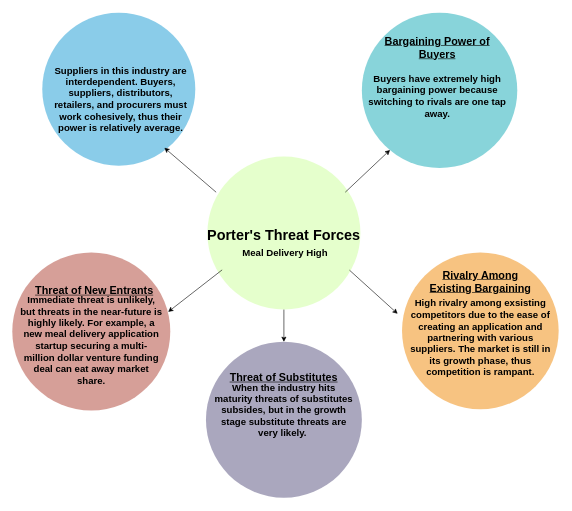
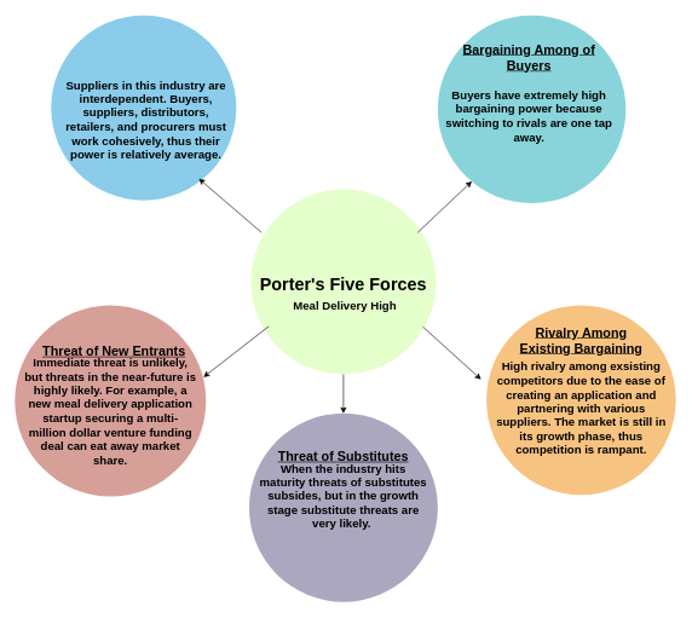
- <mxCell id="17" value="&lt;b&gt;&lt;font style=&quot;font-size: 18px&quot;&gt;&lt;u&gt;Bargaining Power of Buyers&lt;/u&gt;&lt;/font&gt;&lt;/b&gt;" style="text;html=1;strokeColor=none;fillColor=none;align=center;verticalAlign=middle;whiteSpace=wrap;rounded=0;" vertex="1" parent="1"><mxGeometry x="624" y="69" width="210" height="20" as="geometry" /></mxCell>
+ <mxCell id="17" value="&lt;b&gt;&lt;font style=&quot;font-size: 18px&quot;&gt;&lt;u&gt;Bargaining Among of Buyers&lt;/u&gt;&lt;/font&gt;&lt;/b&gt;" style="text;html=1;strokeColor=none;fillColor=none;align=center;verticalAlign=middle;whiteSpace=wrap;rounded=0;" vertex="1" parent="1"><mxGeometry x="624" y="69" width="210" height="20" as="geometry" /></mxCell>
- <mxCell id="13" value="&lt;font&gt;&lt;font style=&quot;font-size: 24px&quot;&gt;Porter's Threat Forces&lt;/font&gt;&lt;br&gt;&lt;/font&gt;" style="text;html=1;strokeColor=none;fillColor=none;align=center;verticalAlign=middle;whiteSpace=wrap;rounded=0;fontStyle=1;fontSize=30;" vertex="1" parent="1"><mxGeometry x="338" y="322.61" width="270" height="130" as="geometry" /></mxCell>
+ <mxCell id="13" value="&lt;font&gt;&lt;font style=&quot;font-size: 24px&quot;&gt;Porter's Five Forces&lt;/font&gt;&lt;br&gt;&lt;/font&gt;" style="text;html=1;strokeColor=none;fillColor=none;align=center;verticalAlign=middle;whiteSpace=wrap;rounded=0;fontStyle=1;fontSize=30;" vertex="1" parent="1"><mxGeometry x="338" y="322.61" width="270" height="130" as="geometry" /></mxCell>
